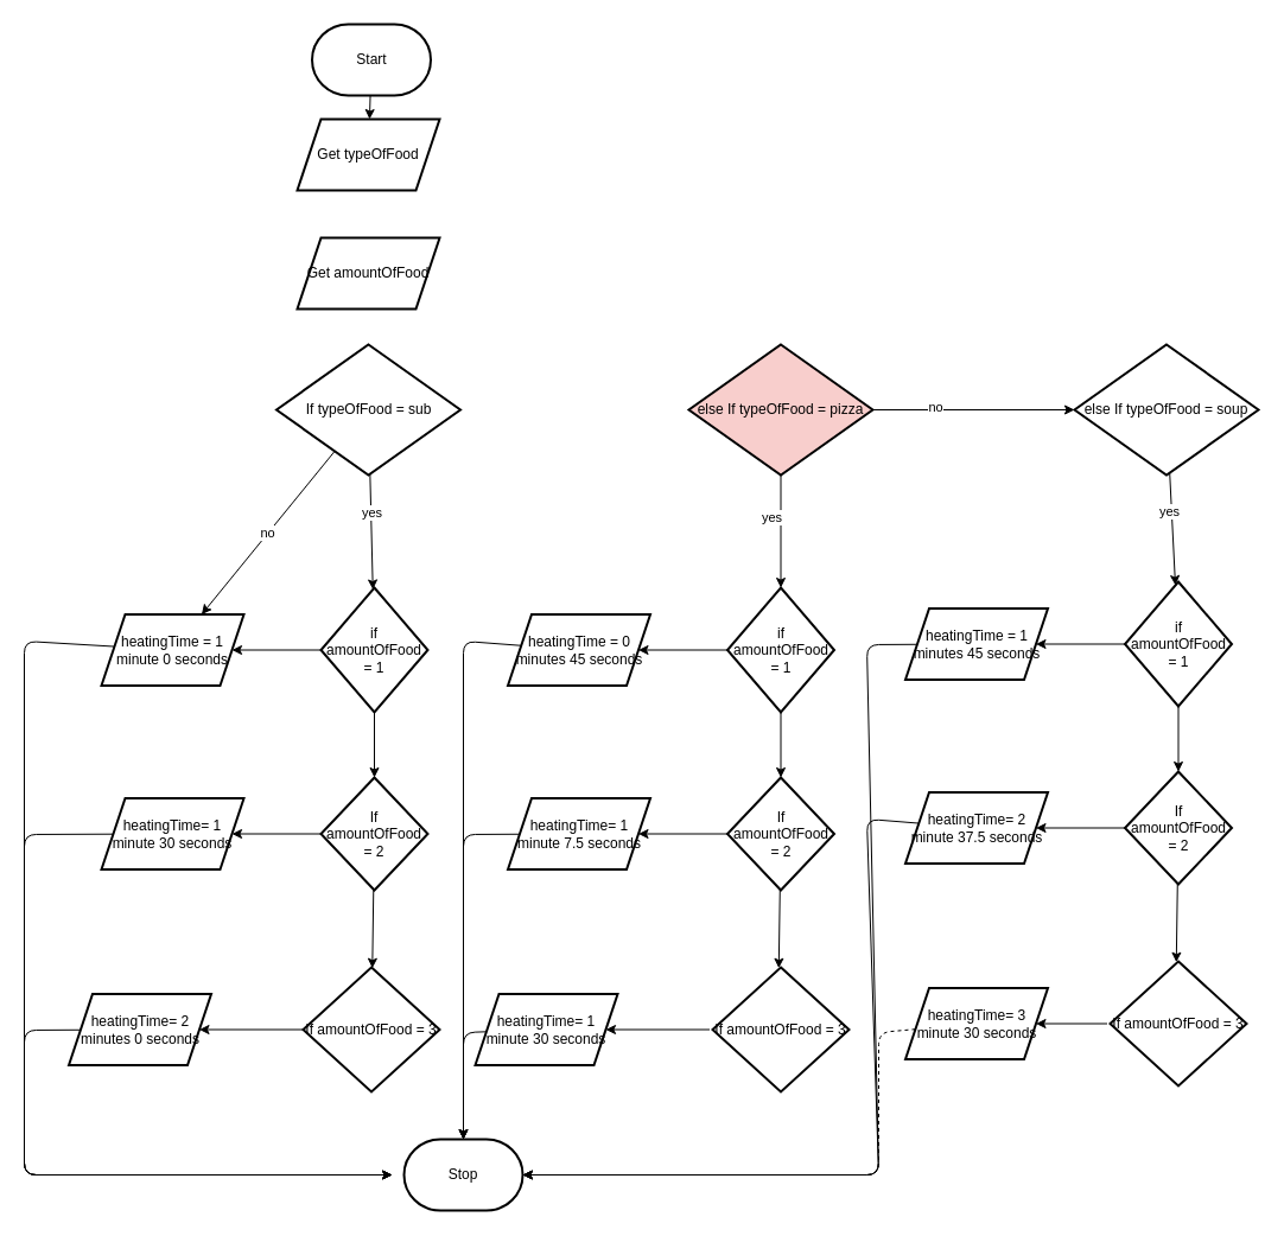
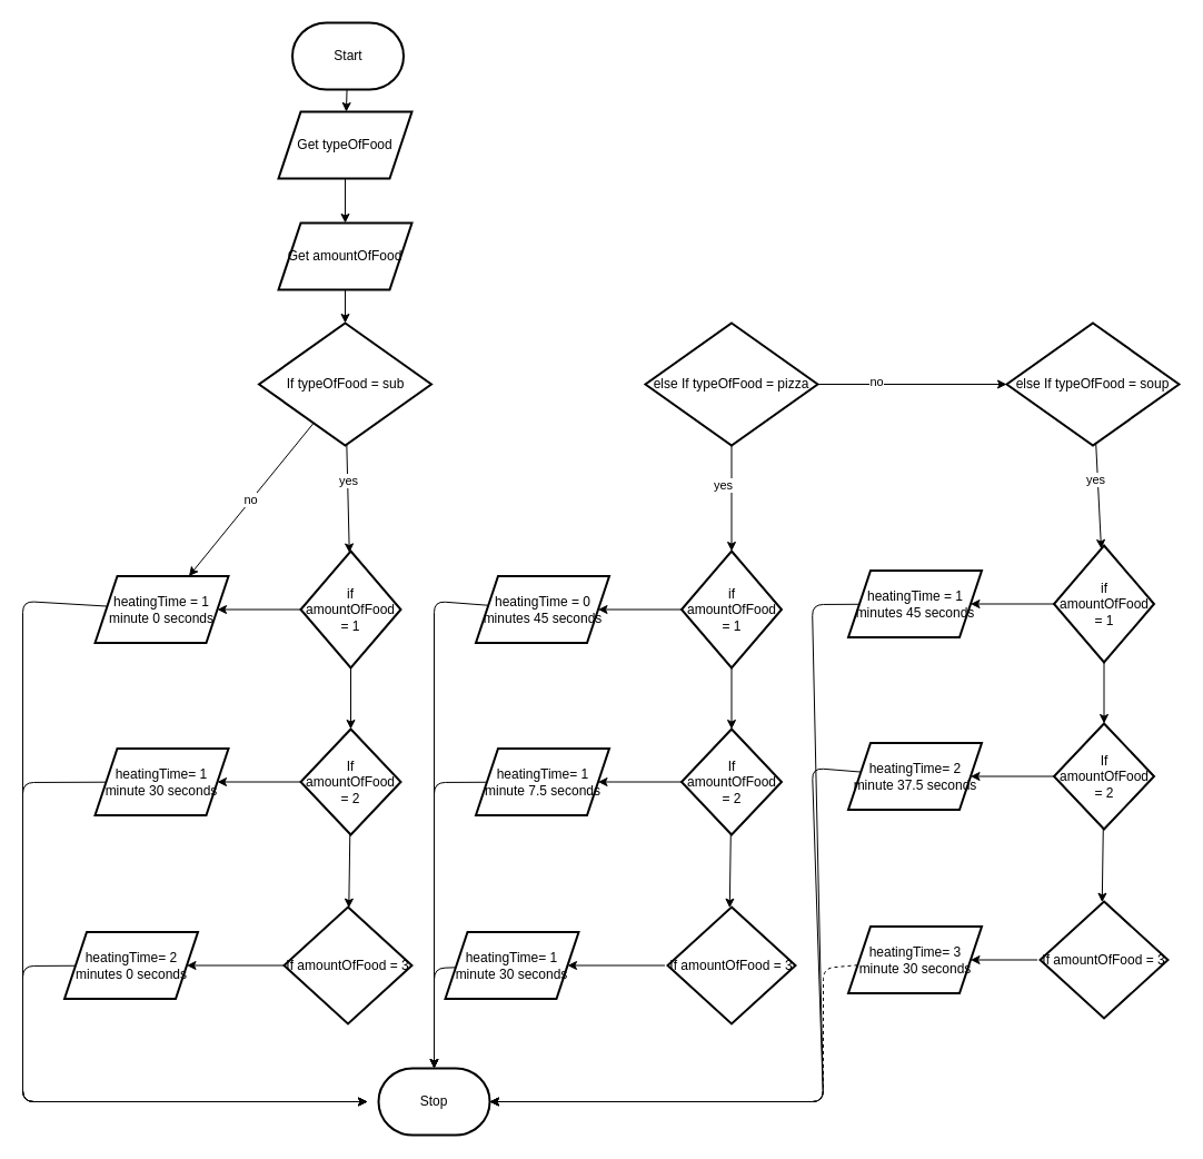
+ <mxCell id="4" value="" style="edgeStyle=none;html=1;" edge="1" parent="1" source="5" target="7"><mxGeometry relative="1" as="geometry" /></mxCell>
+ <mxCell id="6" value="" style="edgeStyle=none;html=1;" edge="1" parent="1" source="7" target="11"><mxGeometry relative="1" as="geometry" /></mxCell>
- <mxCell id="30" value="else If typeOfFood = pizza" style="rhombus;whiteSpace=wrap;html=1;strokeWidth=2;fillColor=#f8cecc;" vertex="1" parent="1"><mxGeometry x="580" y="290" width="155" height="110" as="geometry" /></mxCell>
+ <mxCell id="30" value="else If typeOfFood = pizza" style="rhombus;whiteSpace=wrap;html=1;strokeWidth=2;" vertex="1" parent="1"><mxGeometry x="580" y="290" width="155" height="110" as="geometry" /></mxCell>
